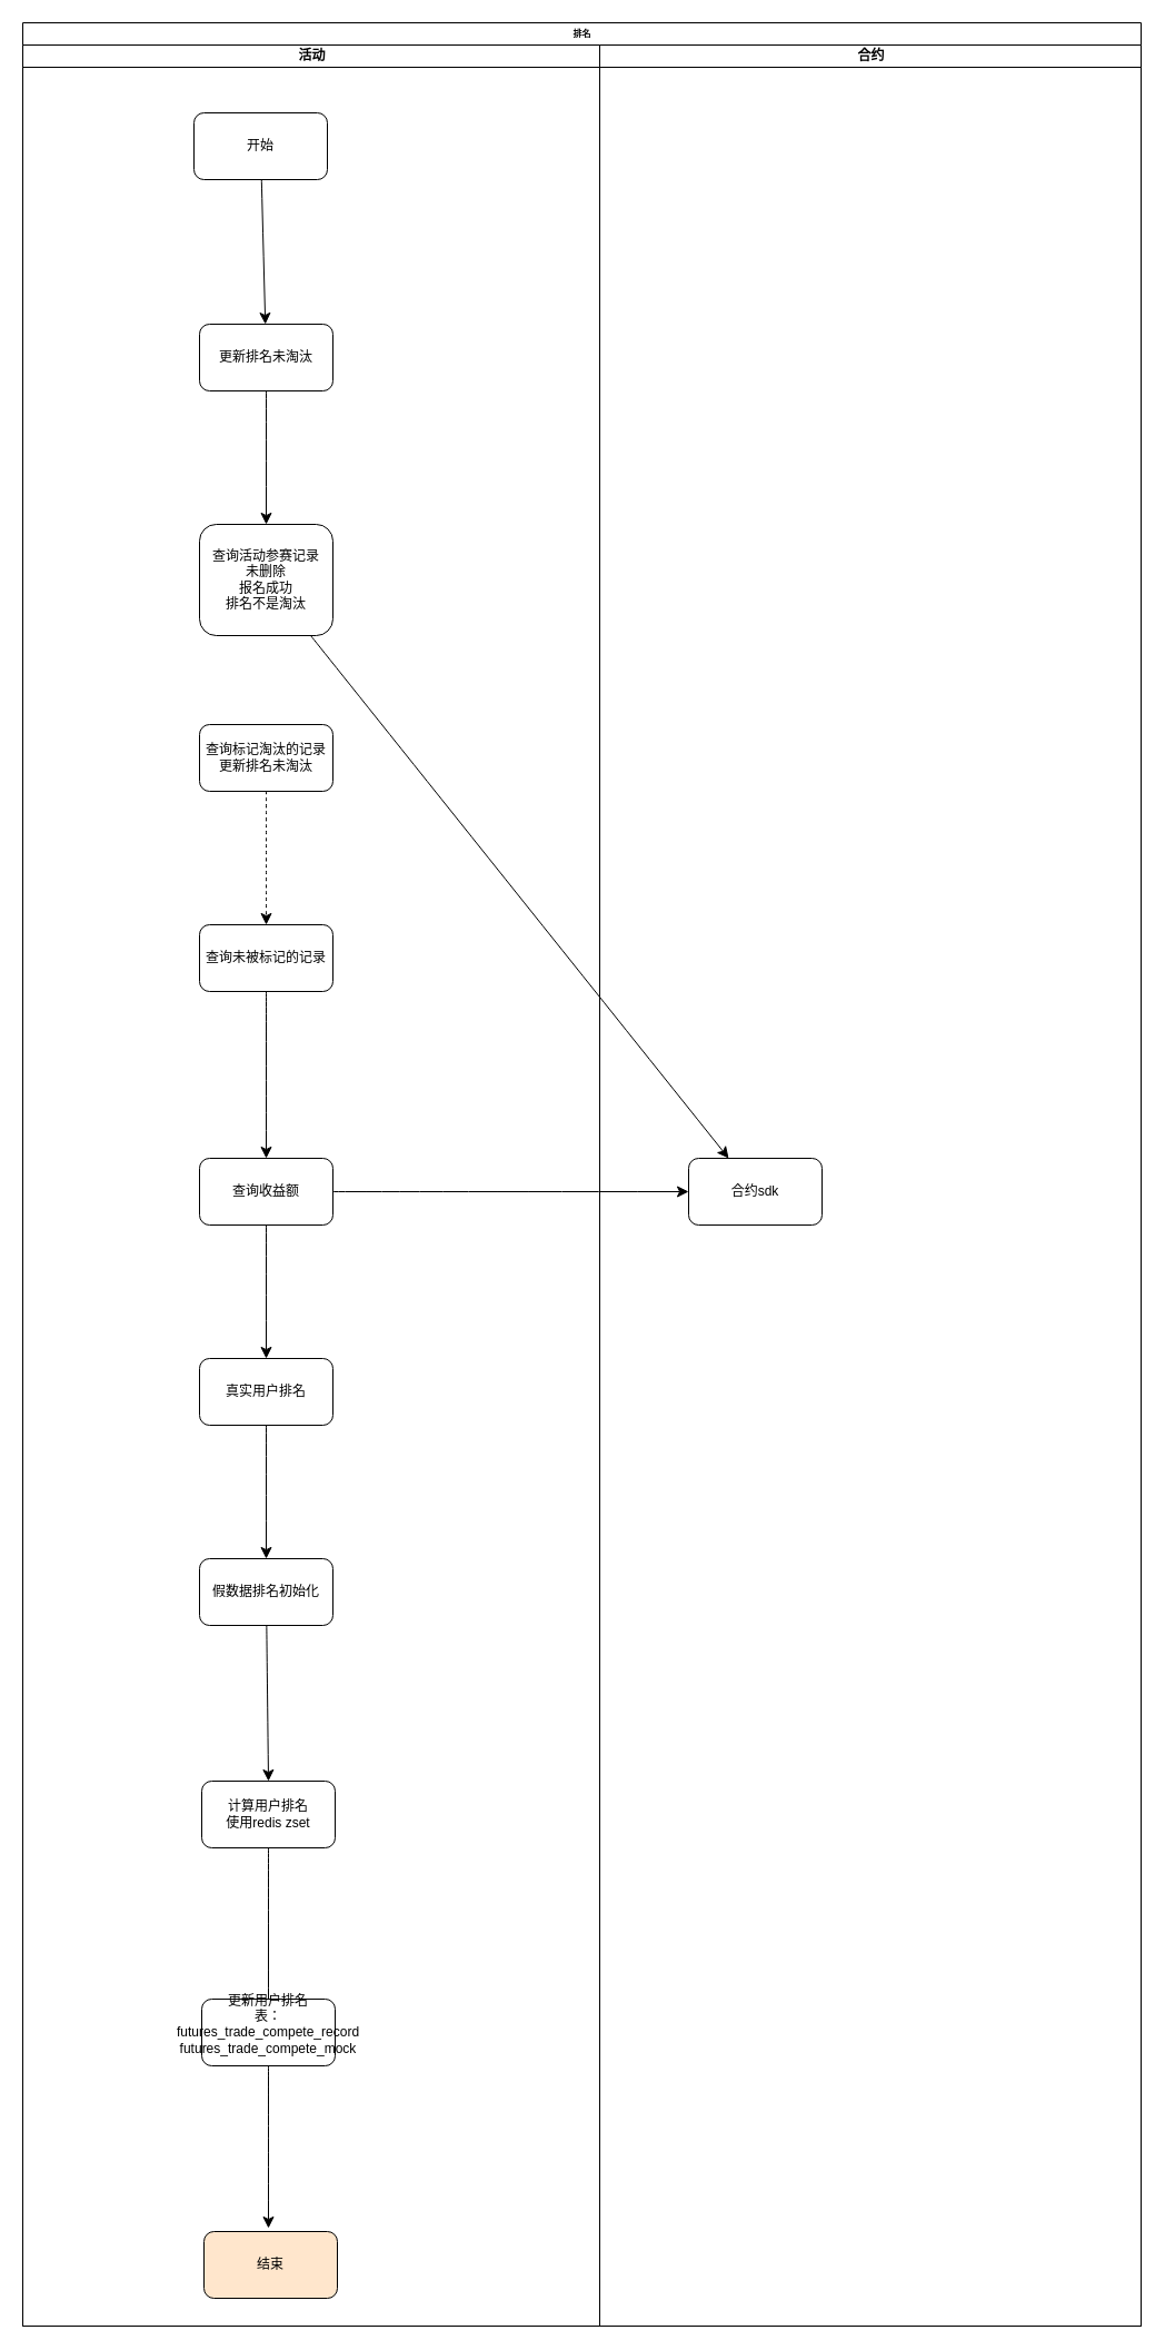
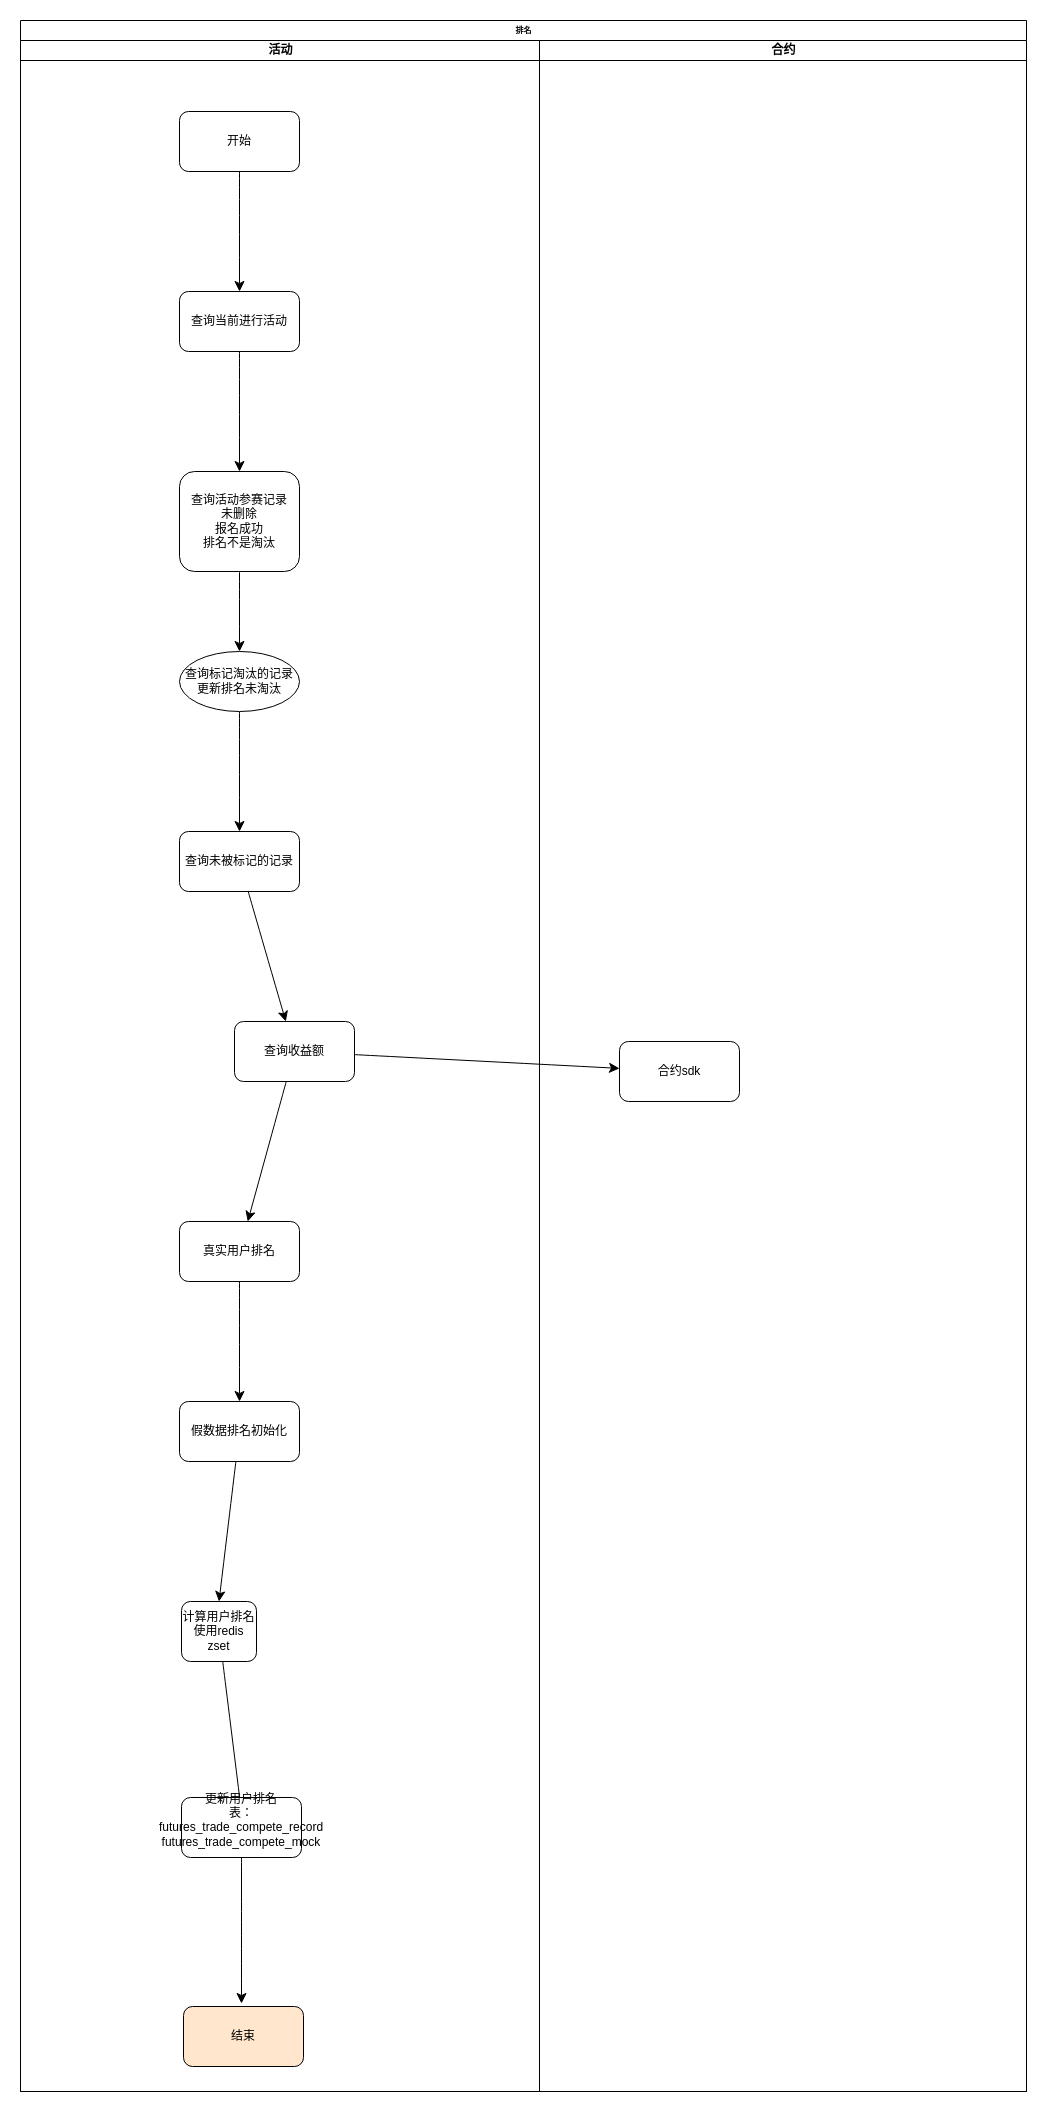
- <mxCell id="5" value="开始" style="rounded=1;whiteSpace=wrap;html=1;" parent="3" vertex="1"><mxGeometry x="154" y="61" width="120" height="60" as="geometry" /></mxCell>
+ <mxCell id="5" value="开始" style="rounded=1;whiteSpace=wrap;html=1;" parent="3" vertex="1"><mxGeometry x="159" y="71" width="120" height="60" as="geometry" /></mxCell>
- <mxCell id="7" value="更新排名未淘汰" style="whiteSpace=wrap;html=1;rounded=1;" parent="3" vertex="1"><mxGeometry x="159" y="251" width="120" height="60" as="geometry" /></mxCell>
+ <mxCell id="7" value="查询当前进行活动" style="whiteSpace=wrap;html=1;rounded=1;" parent="3" vertex="1"><mxGeometry x="159" y="251" width="120" height="60" as="geometry" /></mxCell>
- <mxCell id="18" value="查询标记淘汰的记录&lt;div&gt;更新排名未淘汰&lt;/div&gt;" style="whiteSpace=wrap;html=1;rounded=1;" parent="3" vertex="1"><mxGeometry x="159" y="611" width="120" height="60" as="geometry" /></mxCell>
+ <mxCell id="18" value="查询标记淘汰的记录&lt;div&gt;更新排名未淘汰&lt;/div&gt;" style="ellipse;whiteSpace=wrap;html=1;" parent="3" vertex="1"><mxGeometry x="159" y="611" width="120" height="60" as="geometry" /></mxCell>
- <mxCell id="17" value="" style="edgeStyle=none;curved=1;rounded=0;orthogonalLoop=1;jettySize=auto;html=1;fontSize=12;startSize=8;endSize=8;dashed=1;" parent="3" source="18" target="20" edge="1"><mxGeometry relative="1" as="geometry" /></mxCell>
+ <mxCell id="17" value="" style="edgeStyle=none;curved=1;rounded=0;orthogonalLoop=1;jettySize=auto;html=1;fontSize=12;startSize=8;endSize=8;" parent="3" source="18" target="20" edge="1"><mxGeometry relative="1" as="geometry" /></mxCell>
- <mxCell id="8" value="" style="edgeStyle=none;curved=1;rounded=0;orthogonalLoop=1;jettySize=auto;html=1;fontSize=12;startSize=8;endSize=8;" parent="3" source="9" target="26" edge="1"><mxGeometry relative="1" as="geometry" /></mxCell>
+ <mxCell id="8" value="" style="edgeStyle=none;curved=1;rounded=0;orthogonalLoop=1;jettySize=auto;html=1;fontSize=12;startSize=8;endSize=8;" parent="3" source="9" target="18" edge="1"><mxGeometry relative="1" as="geometry" /></mxCell>
- <mxCell id="11" value="查询收益额" style="whiteSpace=wrap;html=1;rounded=1;" parent="3" vertex="1"><mxGeometry x="159" y="1001" width="120" height="60" as="geometry" /></mxCell>
+ <mxCell id="11" value="查询收益额" style="whiteSpace=wrap;html=1;rounded=1;" parent="3" vertex="1"><mxGeometry x="214" y="981" width="120" height="60" as="geometry" /></mxCell>
- <mxCell id="13" value="计算用户排名&lt;div&gt;使用redis zset&lt;/div&gt;" style="whiteSpace=wrap;html=1;rounded=1;" parent="3" vertex="1"><mxGeometry x="161" y="1561" width="120" height="60" as="geometry" /></mxCell>
+ <mxCell id="13" value="计算用户排名&lt;div&gt;使用redis zset&lt;/div&gt;" style="whiteSpace=wrap;html=1;rounded=1;" parent="3" vertex="1"><mxGeometry x="161" y="1561" width="75" height="60" as="geometry" /></mxCell>
